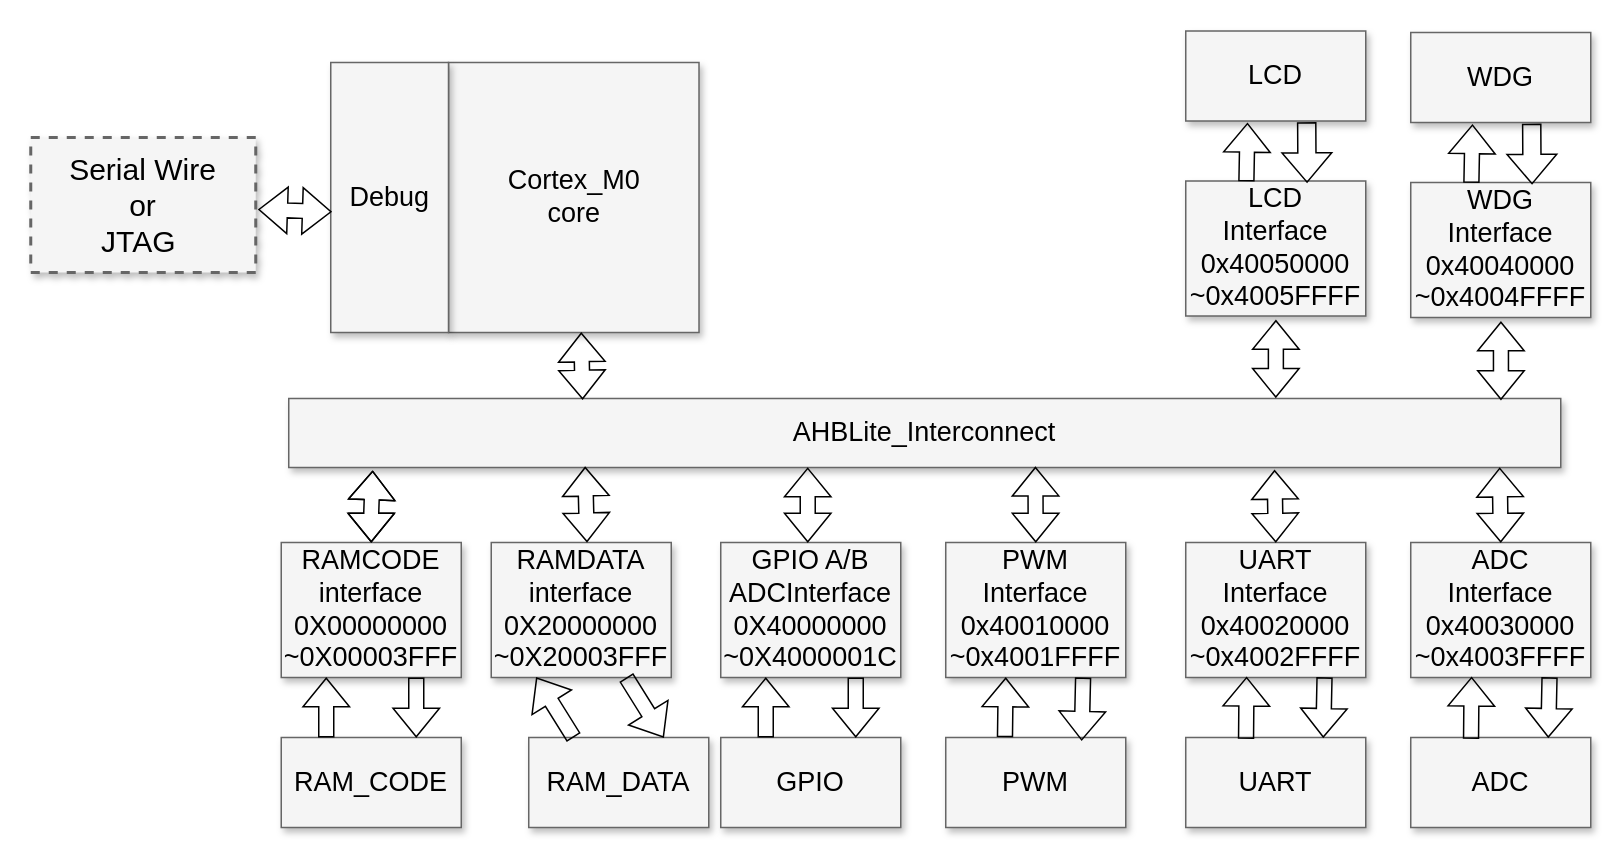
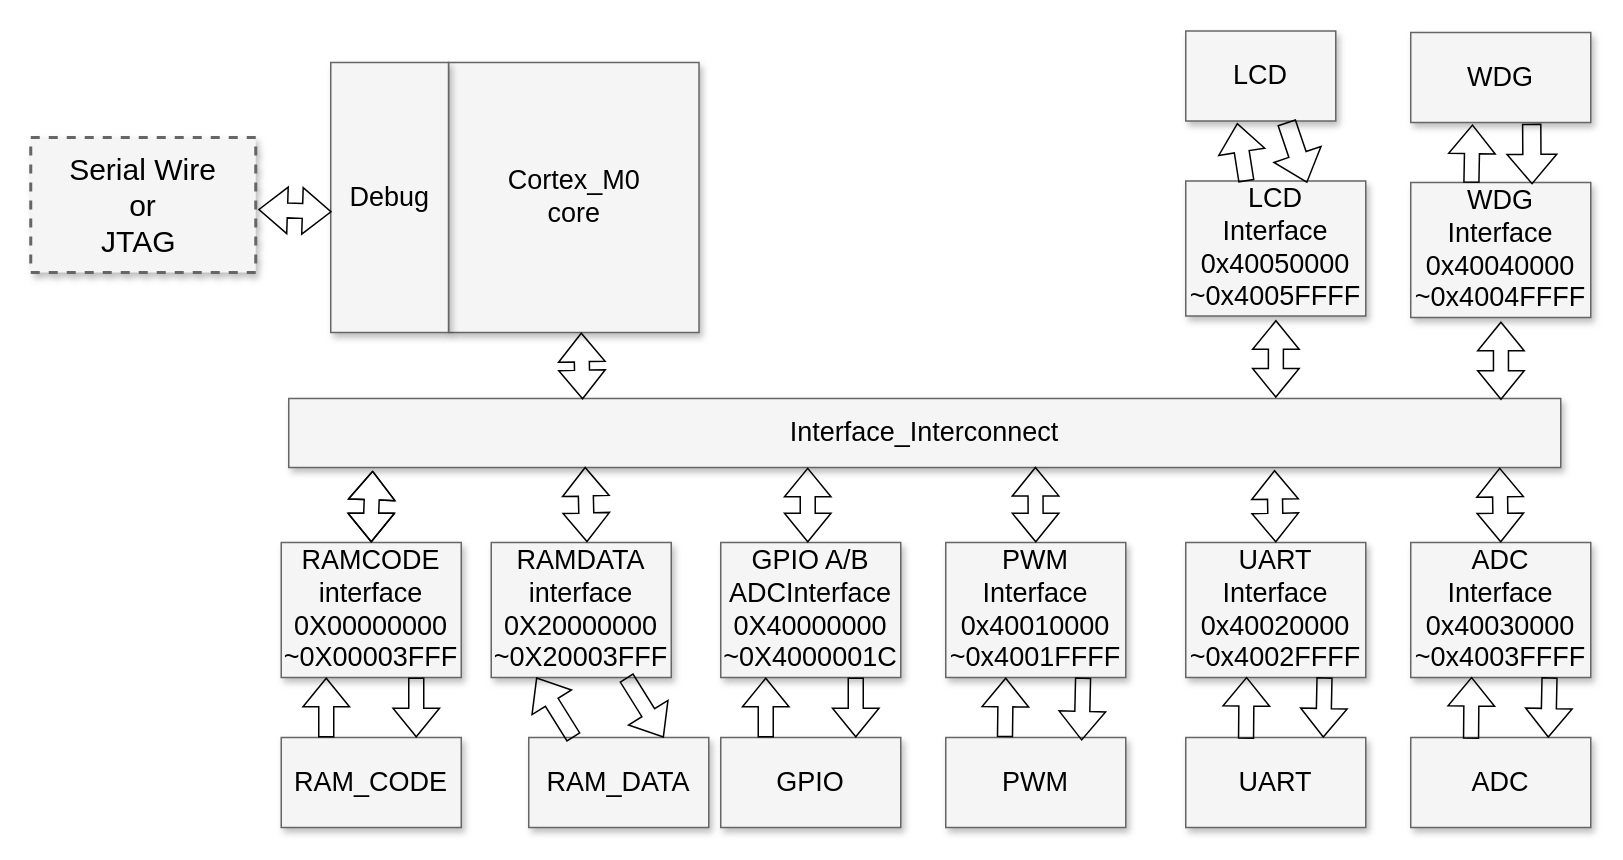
- <mxCell id="45" value="&lt;font&gt;LCD&lt;/font&gt;" style="whiteSpace=wrap;html=1;shadow=1;fontSize=18;fillColor=#f5f5f5;strokeColor=#666666;" vertex="1" parent="1"><mxGeometry x="790" y="20" width="120" height="60" as="geometry" /></mxCell>
+ <mxCell id="45" value="&lt;font&gt;LCD&lt;/font&gt;" style="whiteSpace=wrap;html=1;shadow=1;fontSize=18;fillColor=#f5f5f5;strokeColor=#666666;" vertex="1" parent="1"><mxGeometry x="790" y="20" width="100" height="60" as="geometry" /></mxCell>
- <mxCell id="5" value="AHBLite_Interconnect" style="whiteSpace=wrap;html=1;shadow=1;fontSize=18;fillColor=#f5f5f5;strokeColor=#666666;" parent="1" vertex="1"><mxGeometry x="192" y="265" width="848" height="46" as="geometry" /></mxCell>
+ <mxCell id="5" value="Interface_Interconnect" style="whiteSpace=wrap;html=1;shadow=1;fontSize=18;fillColor=#f5f5f5;strokeColor=#666666;" parent="1" vertex="1"><mxGeometry x="192" y="265" width="848" height="46" as="geometry" /></mxCell>
